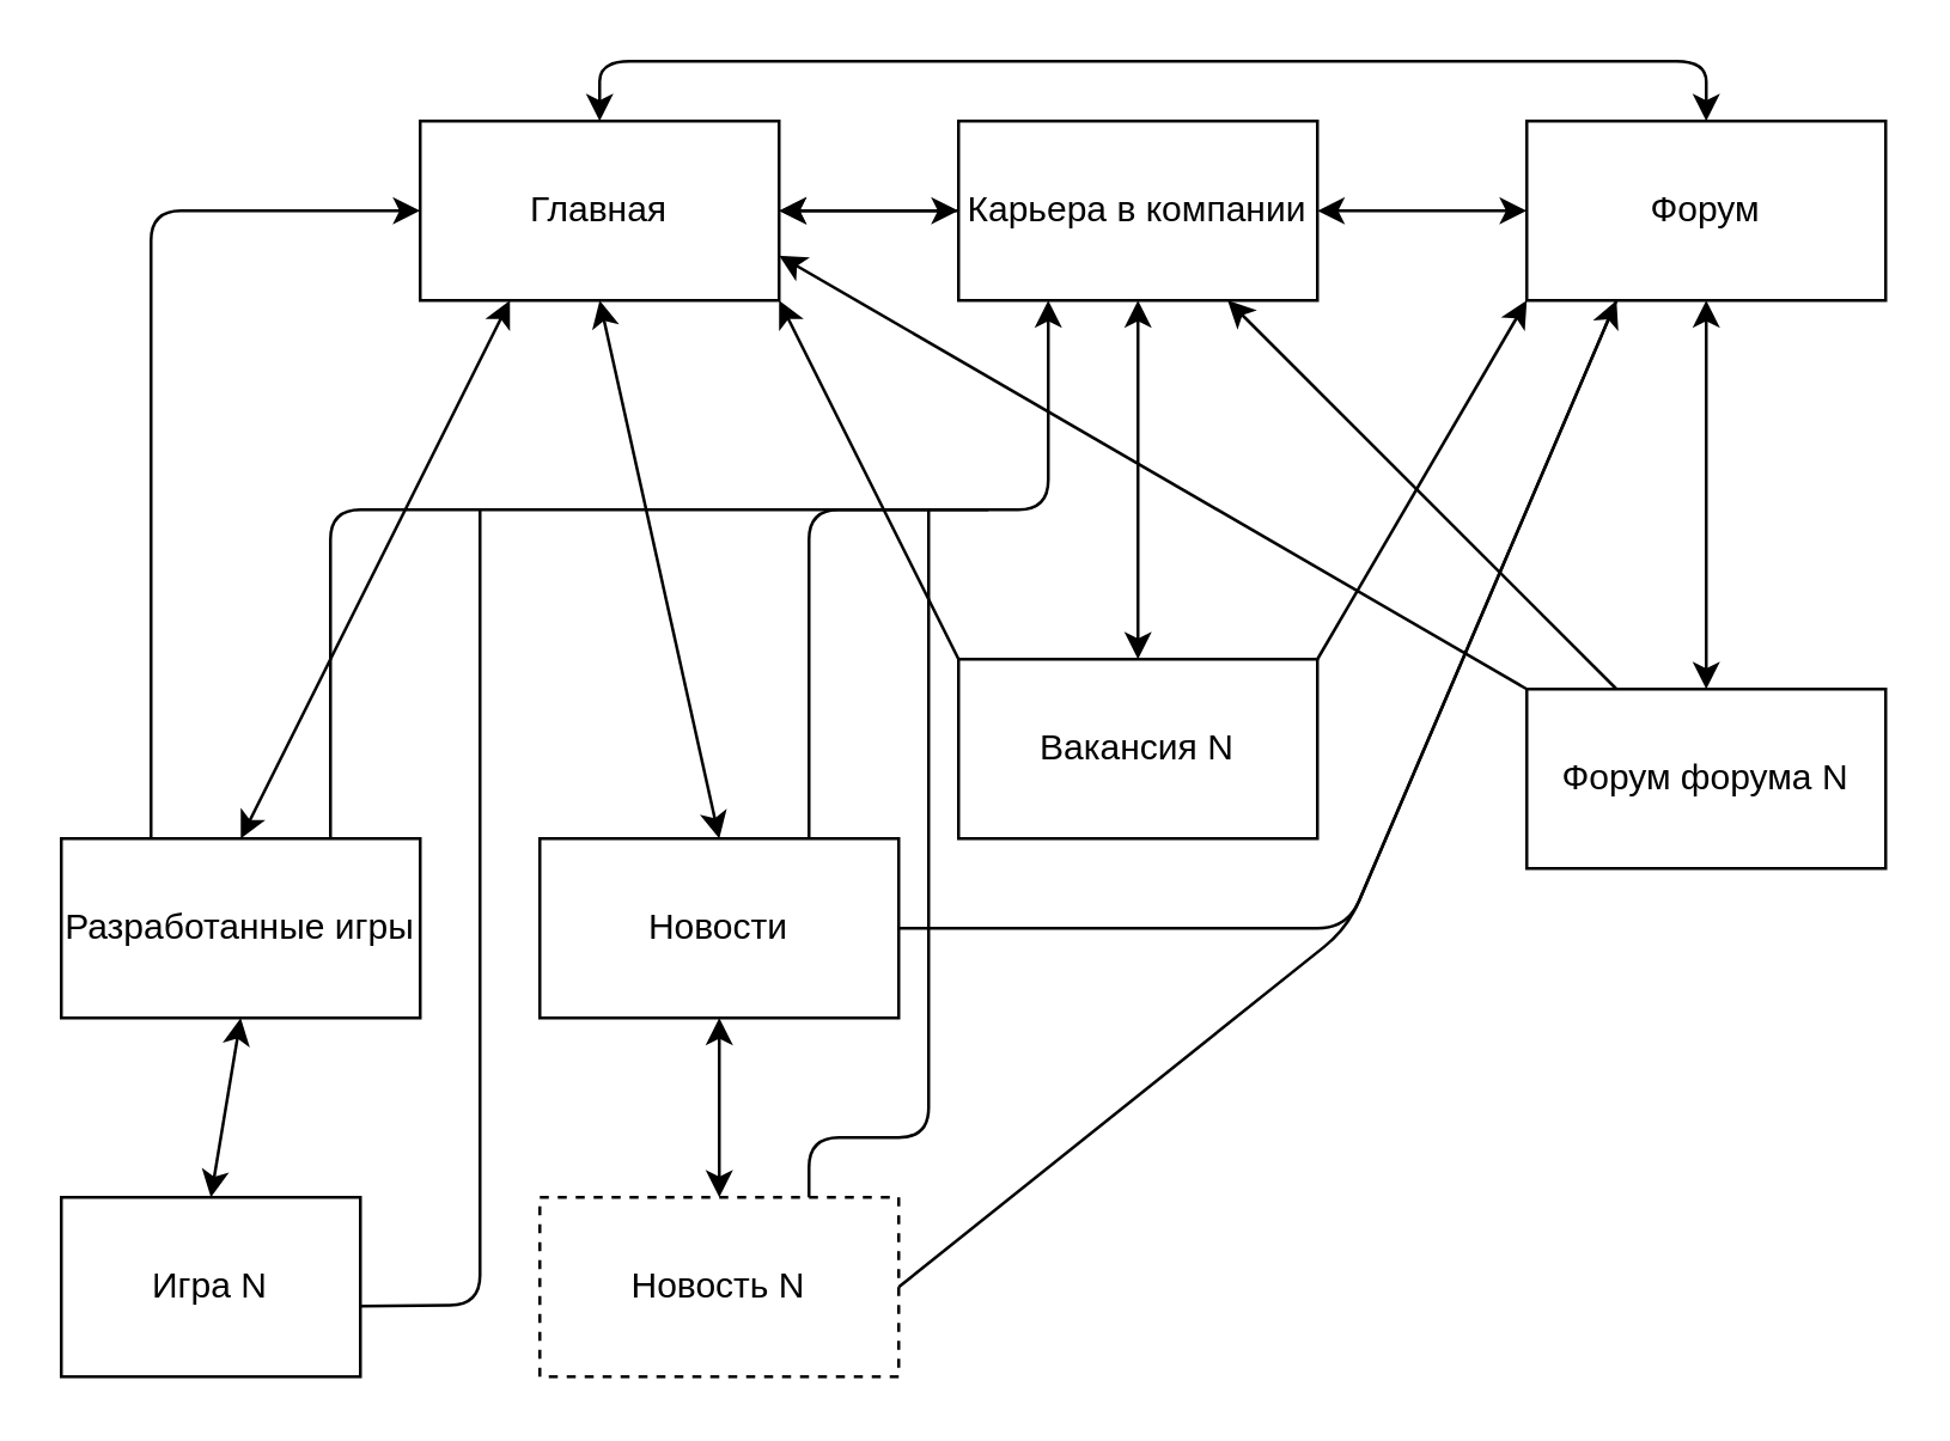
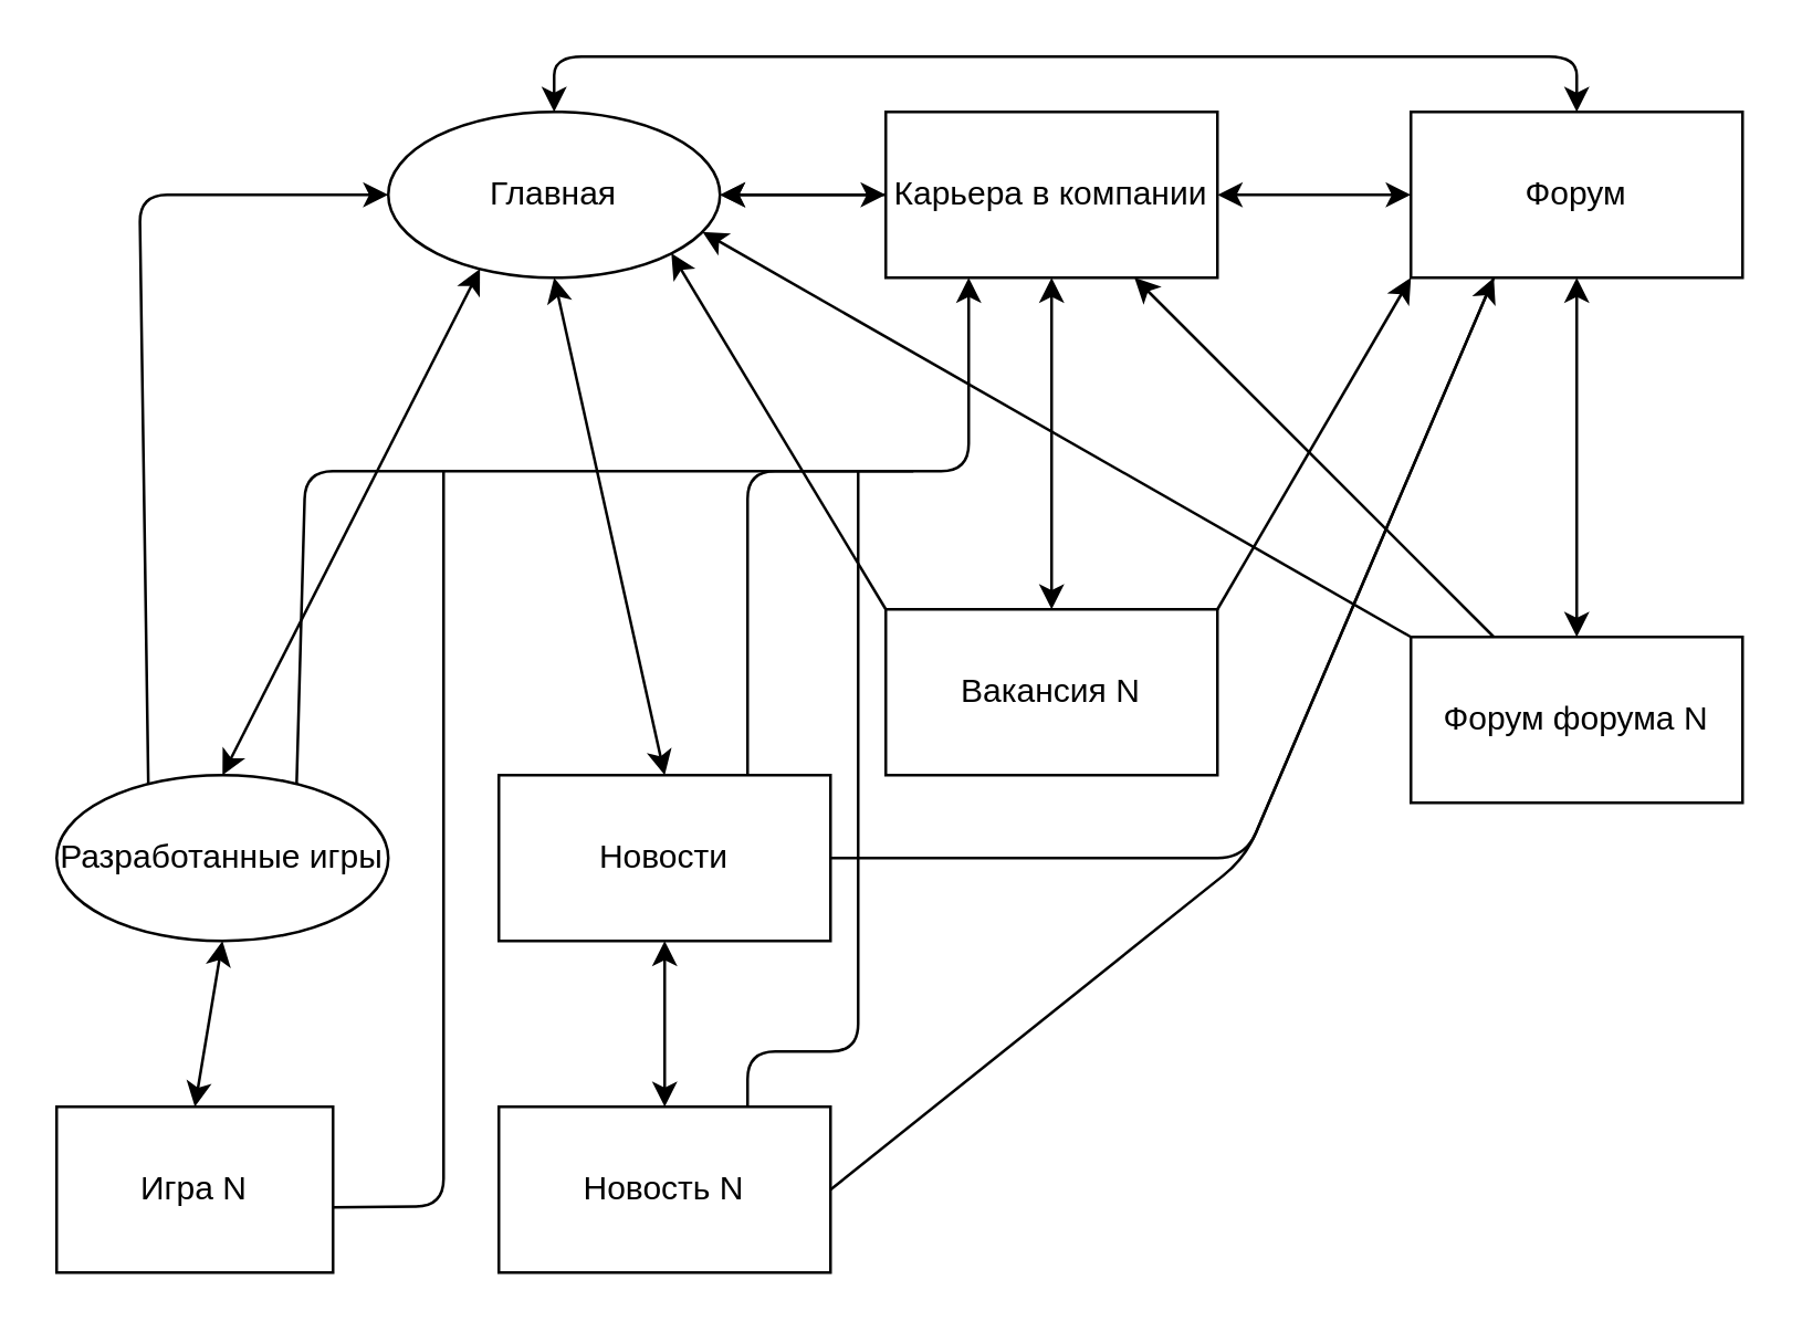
- <mxCell id="2" value="Главная" style="rounded=0;whiteSpace=wrap;html=1;" vertex="1" parent="1"><mxGeometry x="140" y="40" width="120" height="60" as="geometry" /></mxCell>
+ <mxCell id="2" value="Главная" style="ellipse;whiteSpace=wrap;html=1;" vertex="1" parent="1"><mxGeometry x="140" y="40" width="120" height="60" as="geometry" /></mxCell>
- <mxCell id="7" value="Разработанные игры" style="rounded=0;whiteSpace=wrap;html=1;" vertex="1" parent="1"><mxGeometry x="20" y="280" width="120" height="60" as="geometry" /></mxCell>
+ <mxCell id="7" value="Разработанные игры" style="ellipse;whiteSpace=wrap;html=1;" vertex="1" parent="1"><mxGeometry x="20" y="280" width="120" height="60" as="geometry" /></mxCell>
- <mxCell id="14" value="Новость N" style="rounded=0;whiteSpace=wrap;html=1;dashed=1;" vertex="1" parent="1"><mxGeometry x="180" y="400" width="120" height="60" as="geometry" /></mxCell>
+ <mxCell id="14" value="Новость N" style="rounded=0;whiteSpace=wrap;html=1;" vertex="1" parent="1"><mxGeometry x="180" y="400" width="120" height="60" as="geometry" /></mxCell>
